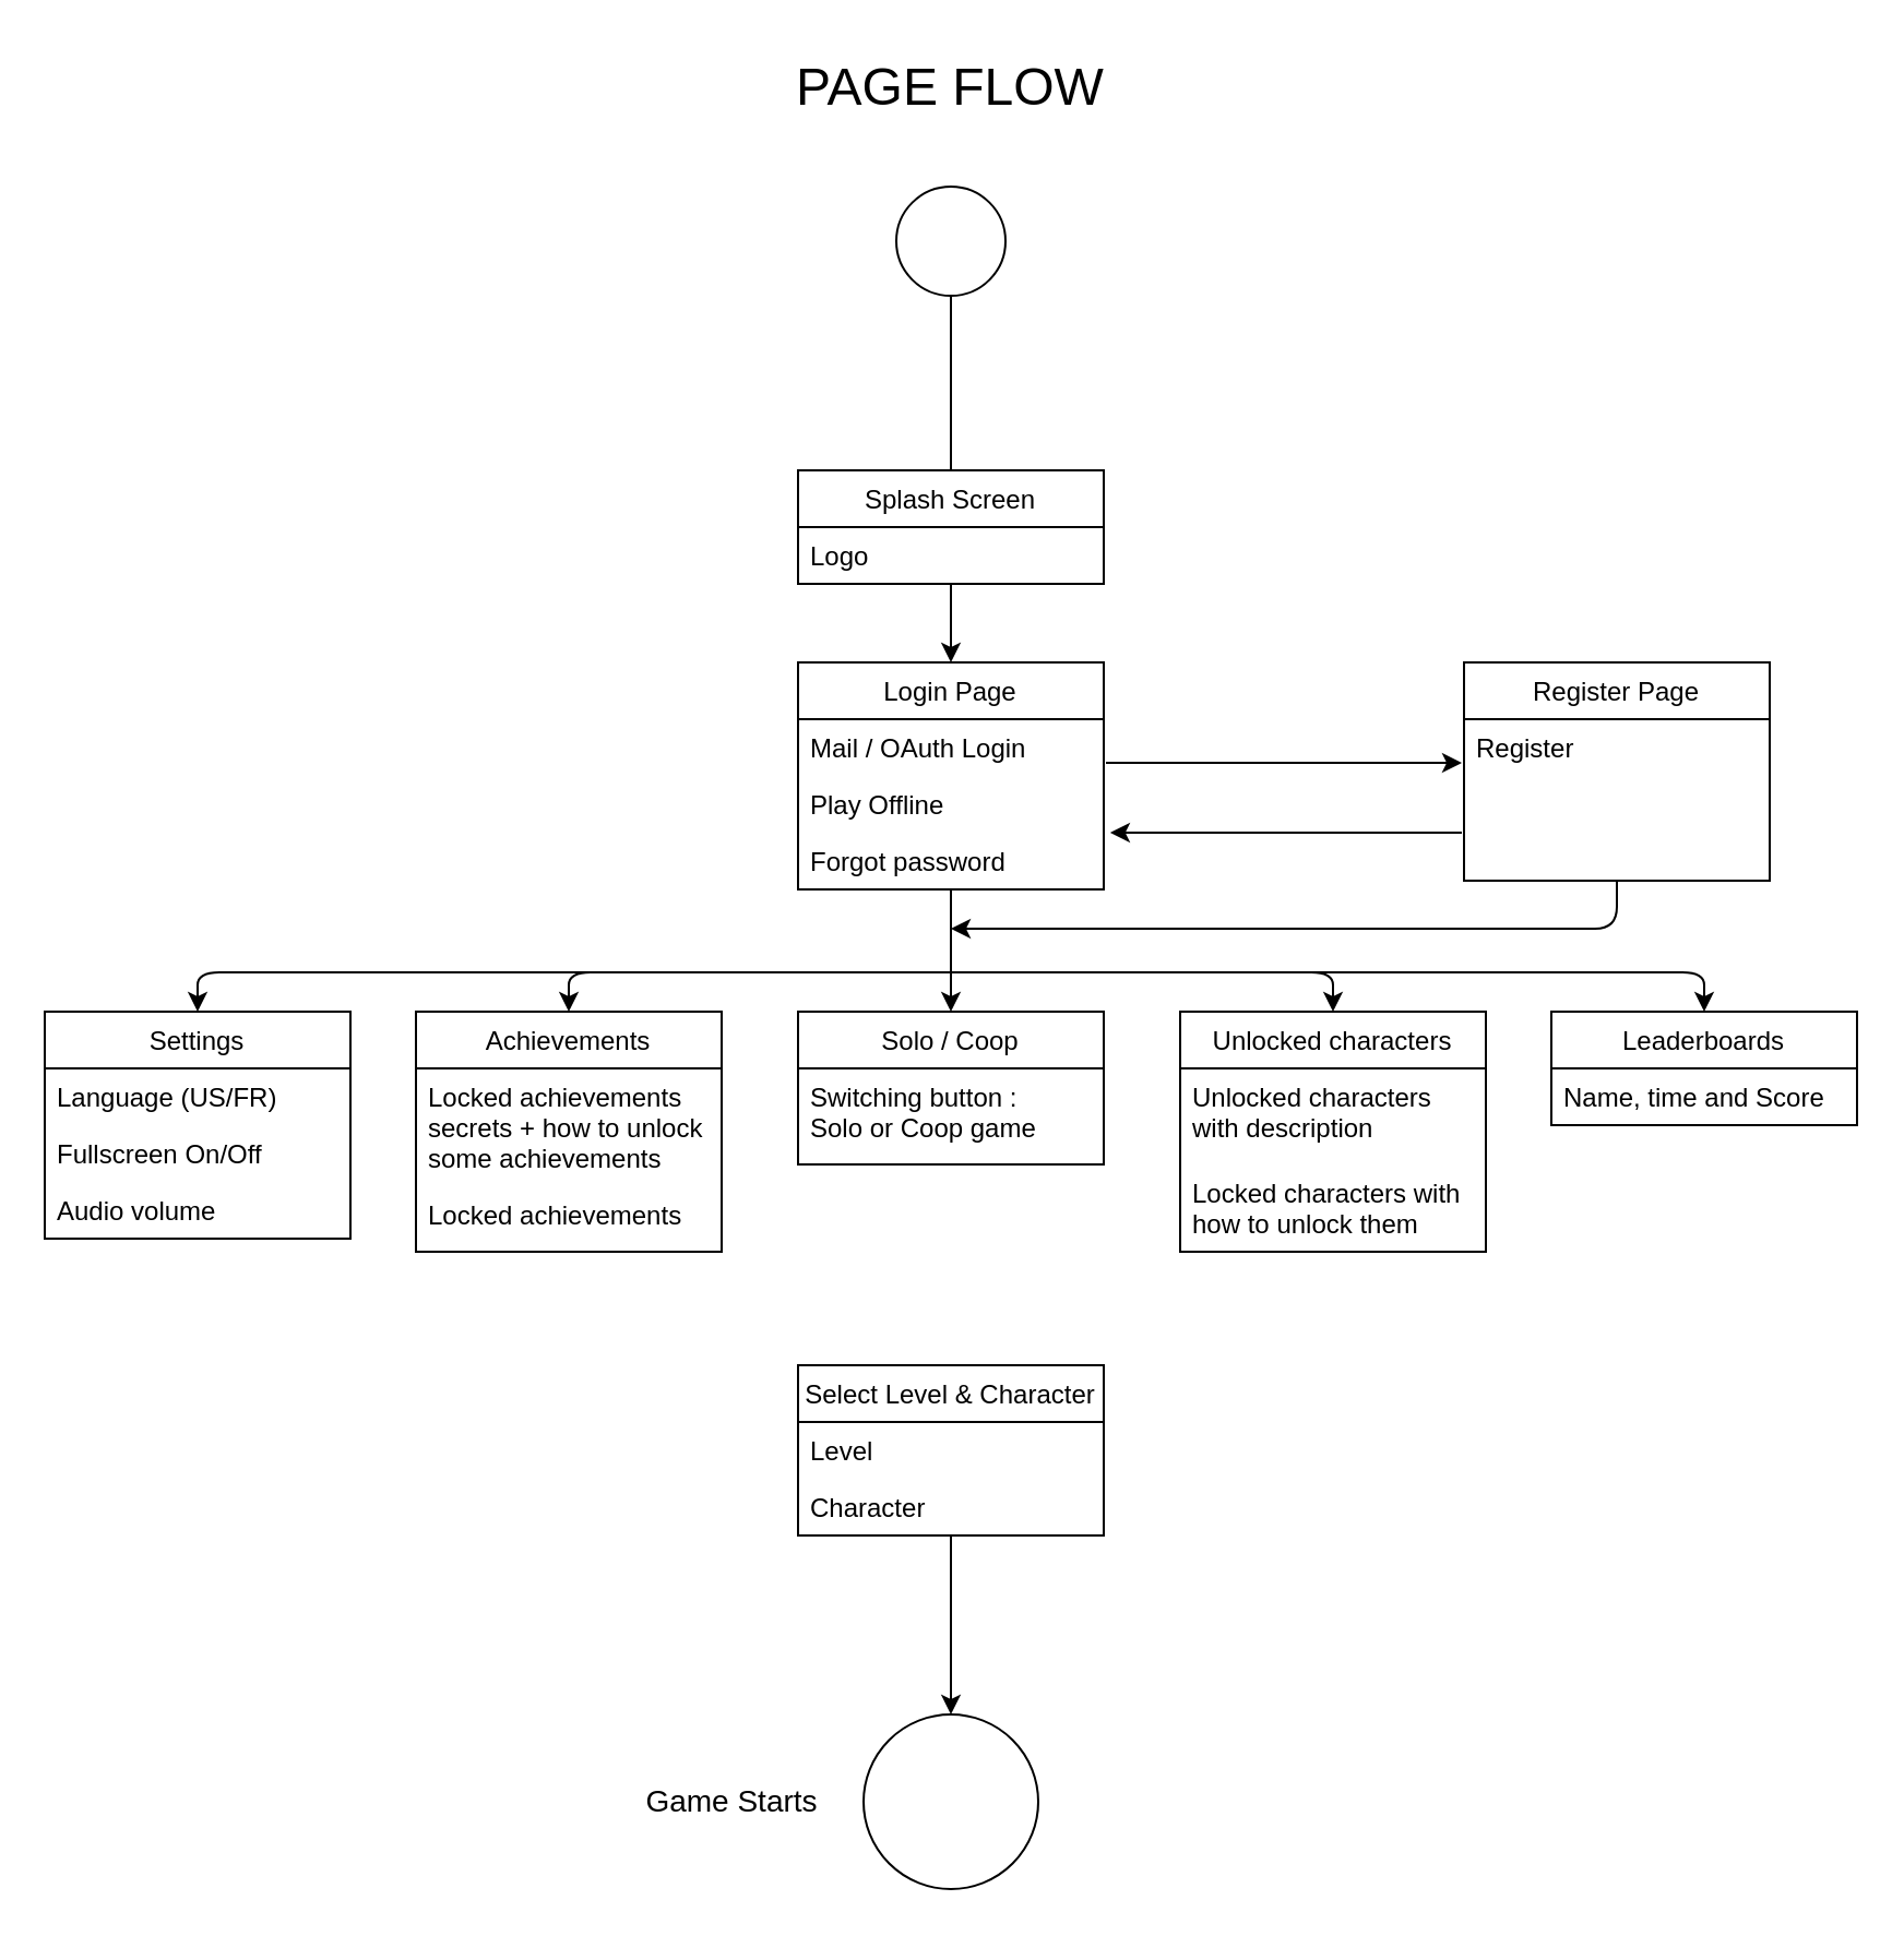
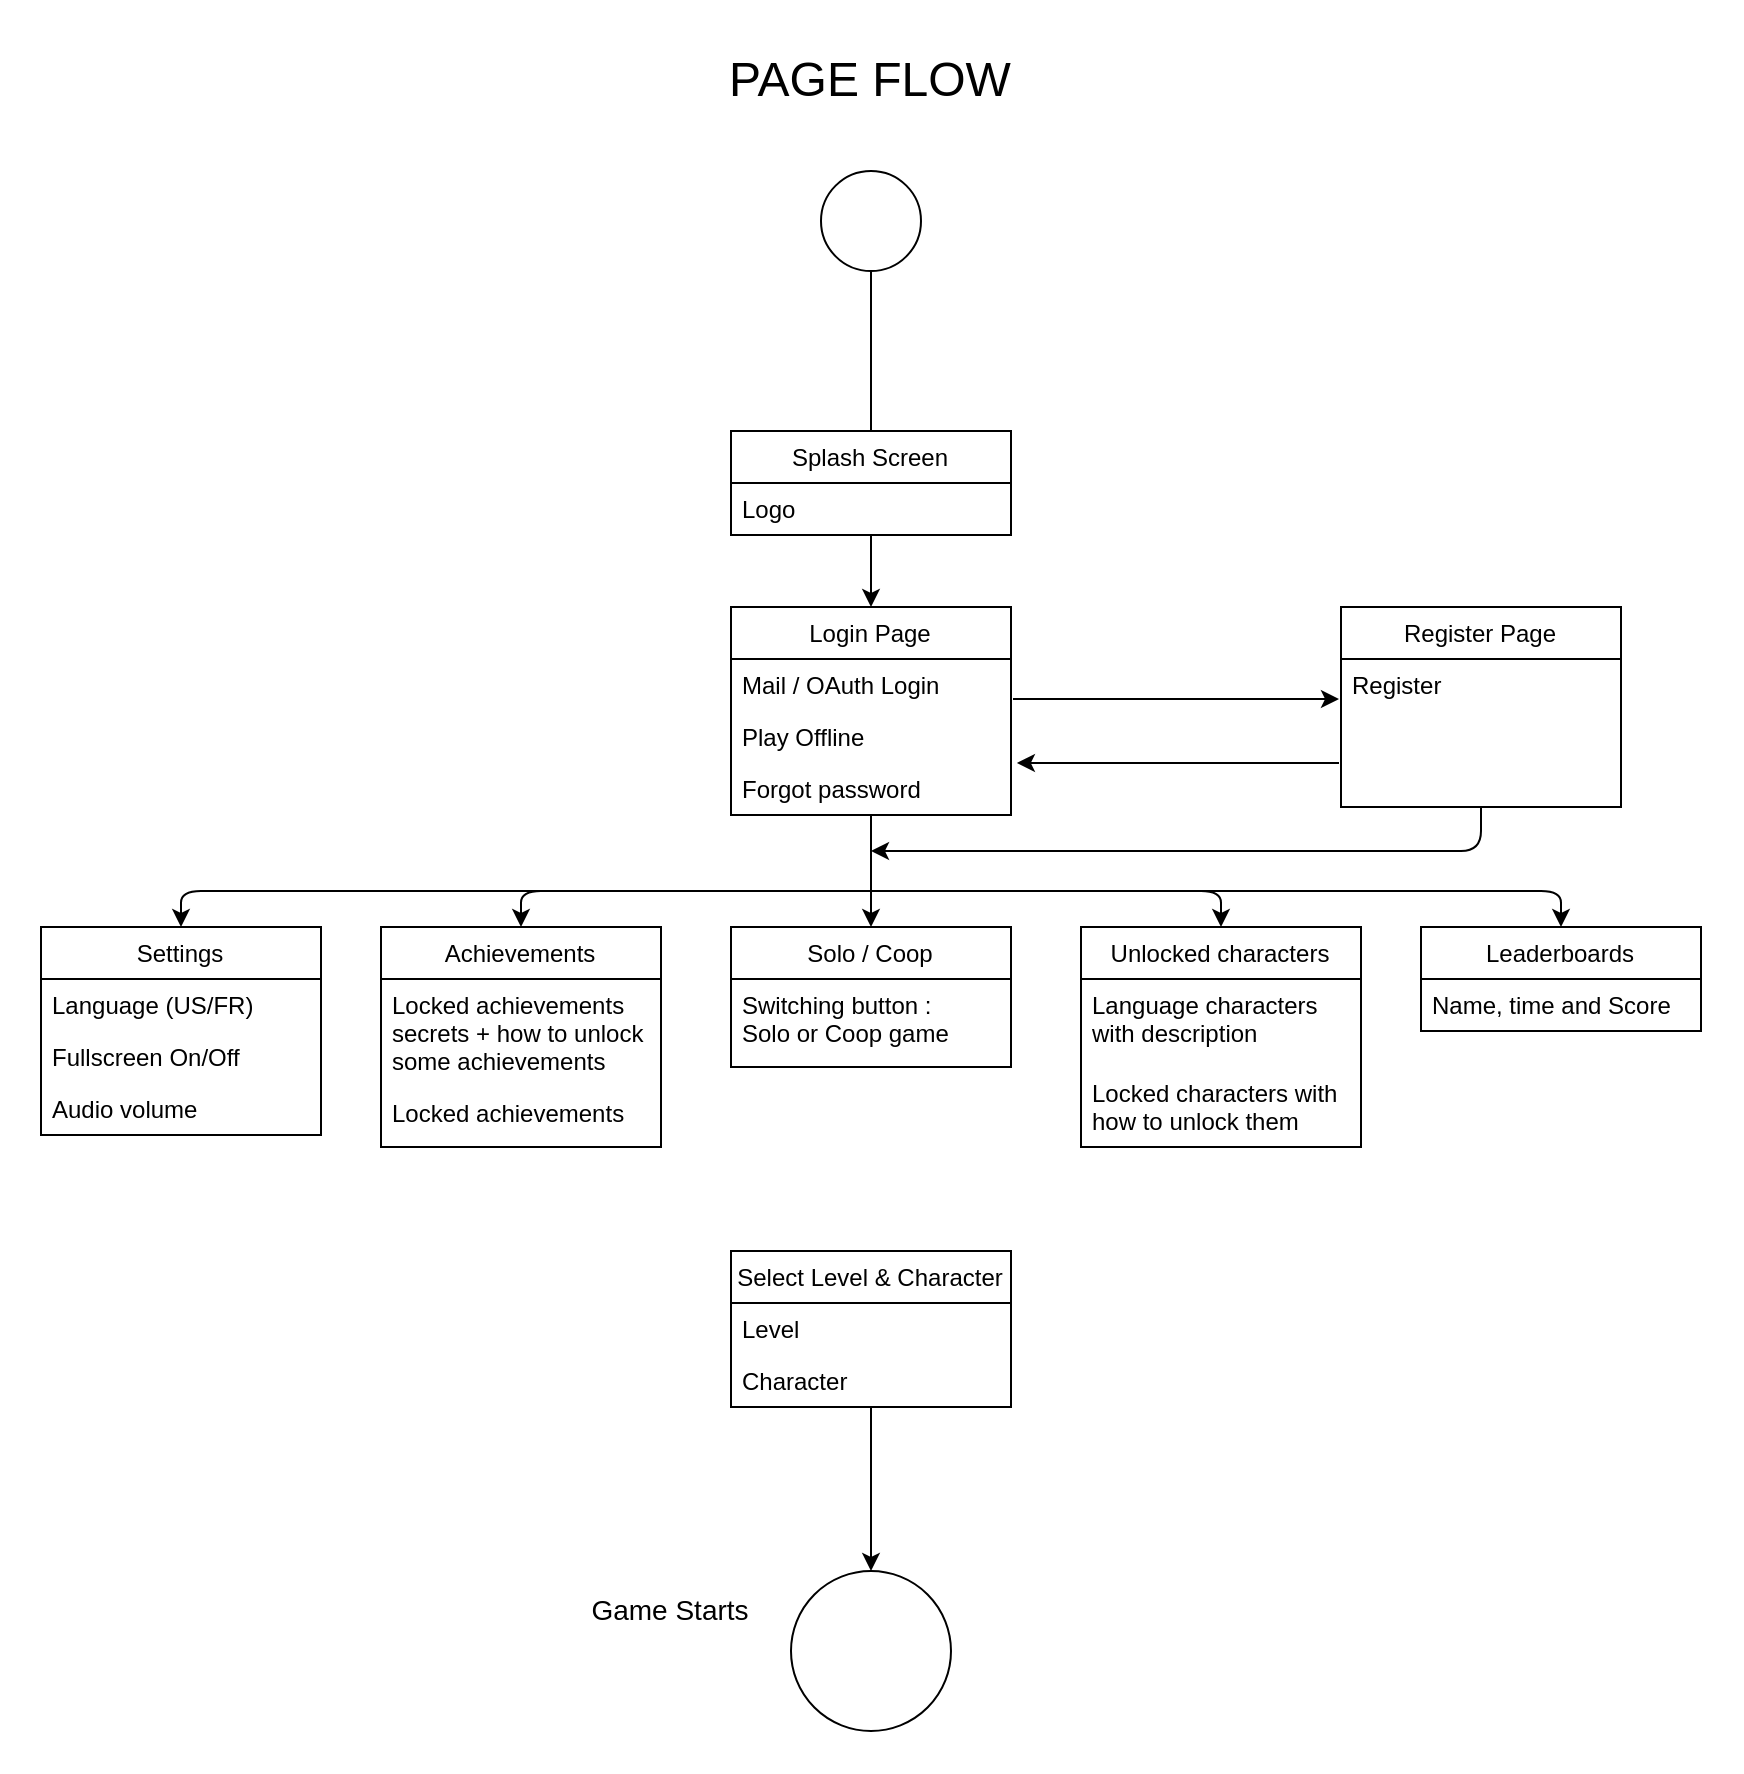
- <mxCell id="25" value="Unlocked characters &#10;with description&#10;" style="text;strokeColor=none;fillColor=none;align=left;verticalAlign=top;spacingLeft=4;spacingRight=4;overflow=hidden;rotatable=0;points=[[0,0.5],[1,0.5]];portConstraint=eastwest;" parent="24" vertex="1"><mxGeometry y="26" width="140" height="44" as="geometry" /></mxCell>
+ <mxCell id="25" value="Language characters &#10;with description&#10;" style="text;strokeColor=none;fillColor=none;align=left;verticalAlign=top;spacingLeft=4;spacingRight=4;overflow=hidden;rotatable=0;points=[[0,0.5],[1,0.5]];portConstraint=eastwest;" parent="24" vertex="1"><mxGeometry y="26" width="140" height="44" as="geometry" /></mxCell>
- <mxCell id="33" value="&lt;font style=&quot;font-size: 14px&quot;&gt;Game Starts&lt;/font&gt;" style="text;html=1;strokeColor=none;fillColor=none;align=center;verticalAlign=middle;whiteSpace=wrap;rounded=0;" parent="1" vertex="1"><mxGeometry x="290" y="810" width="90" height="30" as="geometry" /></mxCell>
+ <mxCell id="33" value="&lt;font style=&quot;font-size: 14px&quot;&gt;Game Starts&lt;/font&gt;" style="text;html=1;strokeColor=none;fillColor=none;align=center;verticalAlign=middle;whiteSpace=wrap;rounded=0;" parent="1" vertex="1"><mxGeometry x="290" y="790" width="90" height="30" as="geometry" /></mxCell>
